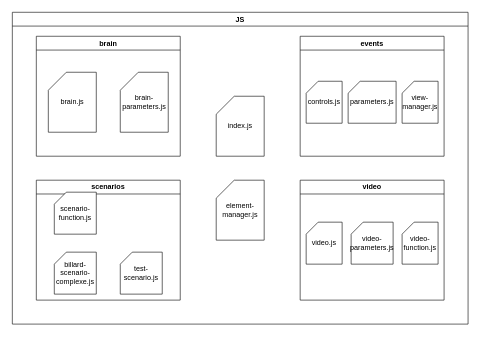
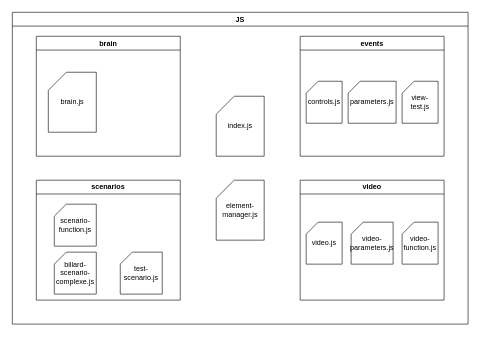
- <mxCell id="5" value="brain-parameters.js" style="shape=card;whiteSpace=wrap;html=1;" vertex="1" parent="3"><mxGeometry x="140" y="60" width="80" height="100" as="geometry" /></mxCell>
- <mxCell id="12" value="view-manager.js" style="shape=card;whiteSpace=wrap;html=1;size=20;" vertex="1" parent="10"><mxGeometry x="170" y="75" width="60" height="70" as="geometry" /></mxCell>
+ <mxCell id="12" value="view-test.js" style="shape=card;whiteSpace=wrap;html=1;size=20;" vertex="1" parent="10"><mxGeometry x="170" y="75" width="60" height="70" as="geometry" /></mxCell>
- <mxCell id="8" value="scenario-function.js" style="shape=card;whiteSpace=wrap;html=1;size=20;" vertex="1" parent="6"><mxGeometry x="30" y="20" width="70" height="70" as="geometry" /></mxCell>
+ <mxCell id="8" value="scenario-function.js" style="shape=card;whiteSpace=wrap;html=1;size=20;" vertex="1" parent="6"><mxGeometry x="30" y="40" width="70" height="70" as="geometry" /></mxCell>
